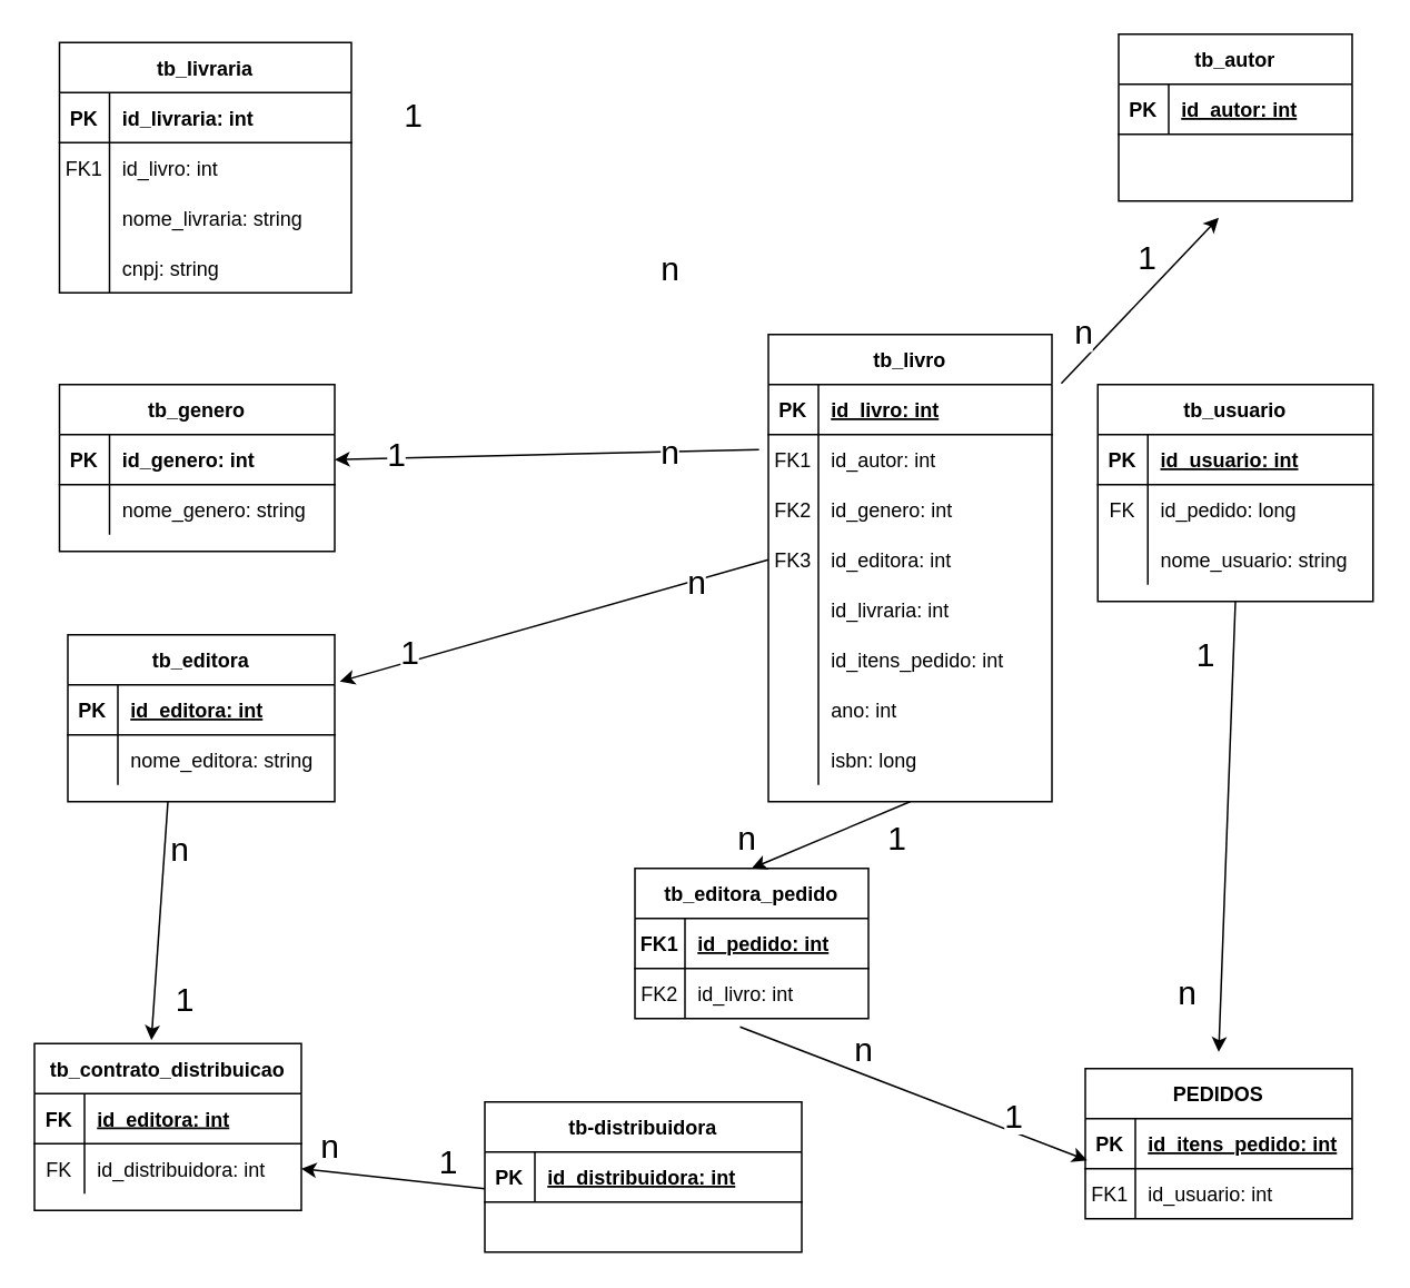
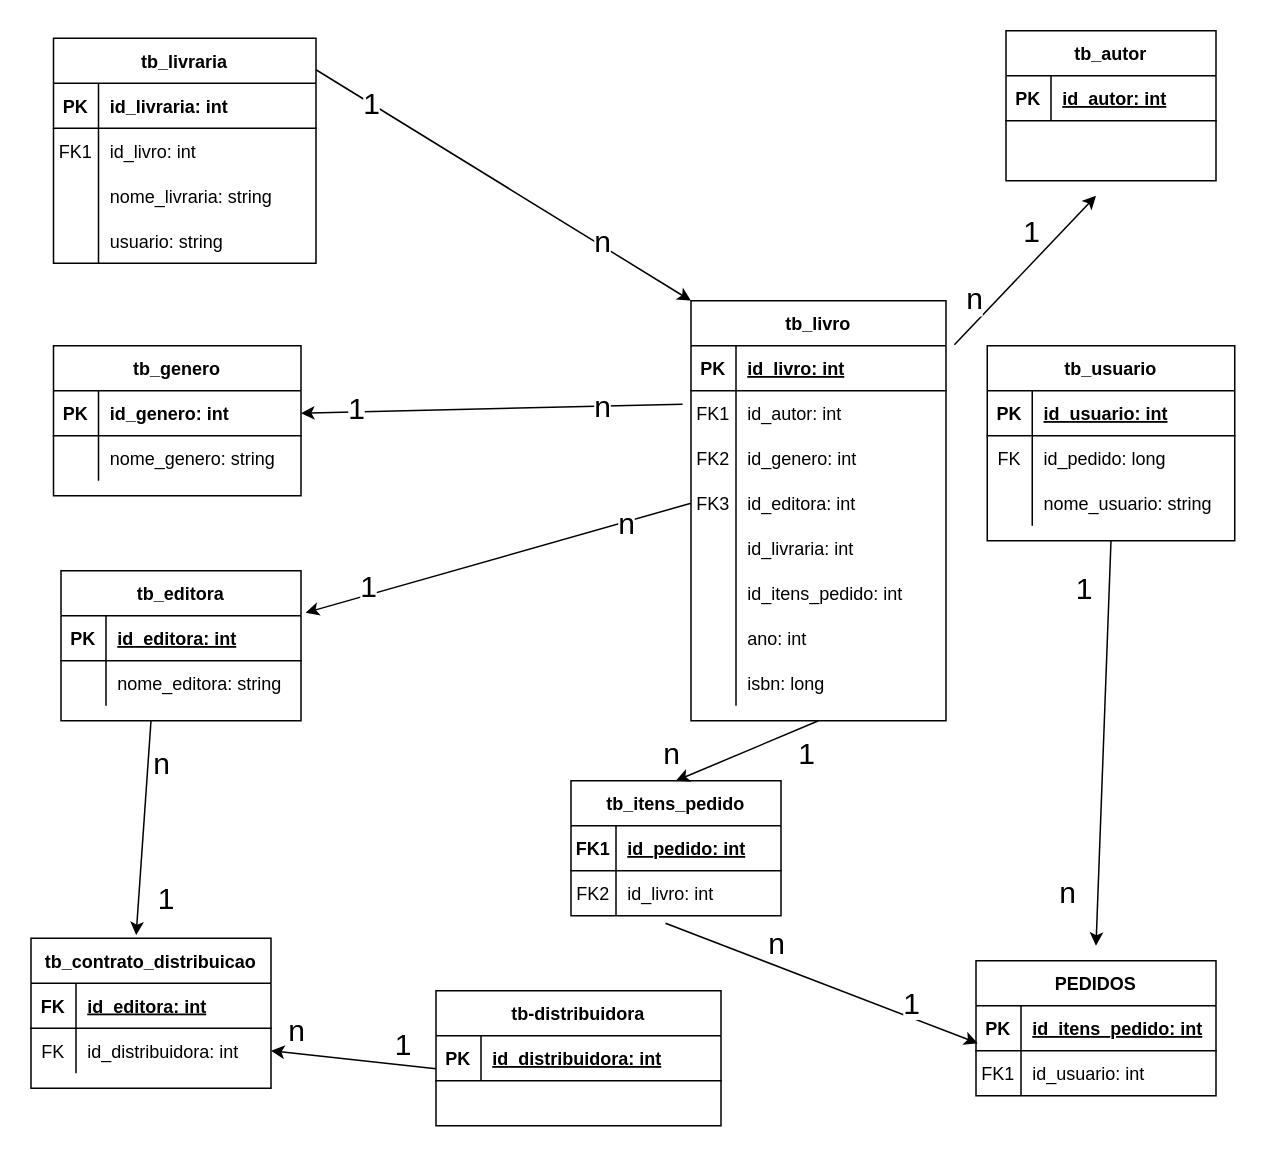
+ <mxCell id="93" value="" style="edgeStyle=none;orthogonalLoop=1;jettySize=auto;html=1;rounded=0;exitX=1;exitY=0.14;exitDx=0;exitDy=0;exitPerimeter=0;entryX=0;entryY=0;entryDx=0;entryDy=0;" edge="1" parent="1" source="65" target="2"><mxGeometry width="100" relative="1" as="geometry"><mxPoint x="240" y="110" as="sourcePoint" /><mxPoint x="340" y="110" as="targetPoint" /><Array as="points" /></mxGeometry></mxCell>
- <mxCell id="77" value="cnpj: string" style="shape=partialRectangle;overflow=hidden;connectable=0;fillColor=none;top=0;left=0;bottom=0;right=0;align=left;spacingLeft=6;" vertex="1" parent="75"><mxGeometry x="30" width="145" height="30" as="geometry"><mxRectangle width="145" height="30" as="alternateBounds" /></mxGeometry></mxCell>
+ <mxCell id="77" value="usuario: string" style="shape=partialRectangle;overflow=hidden;connectable=0;fillColor=none;top=0;left=0;bottom=0;right=0;align=left;spacingLeft=6;" vertex="1" parent="75"><mxGeometry x="30" width="145" height="30" as="geometry"><mxRectangle width="145" height="30" as="alternateBounds" /></mxGeometry></mxCell>
- <mxCell id="84" value="tb_editora_pedido" style="shape=table;startSize=30;container=1;collapsible=1;childLayout=tableLayout;fixedRows=1;rowLines=0;fontStyle=1;align=center;resizeLast=1;" vertex="1" parent="1"><mxGeometry x="380" y="520" width="140" height="90" as="geometry" /></mxCell>
+ <mxCell id="84" value="tb_itens_pedido" style="shape=table;startSize=30;container=1;collapsible=1;childLayout=tableLayout;fixedRows=1;rowLines=0;fontStyle=1;align=center;resizeLast=1;" vertex="1" parent="1"><mxGeometry x="380" y="520" width="140" height="90" as="geometry" /></mxCell>
